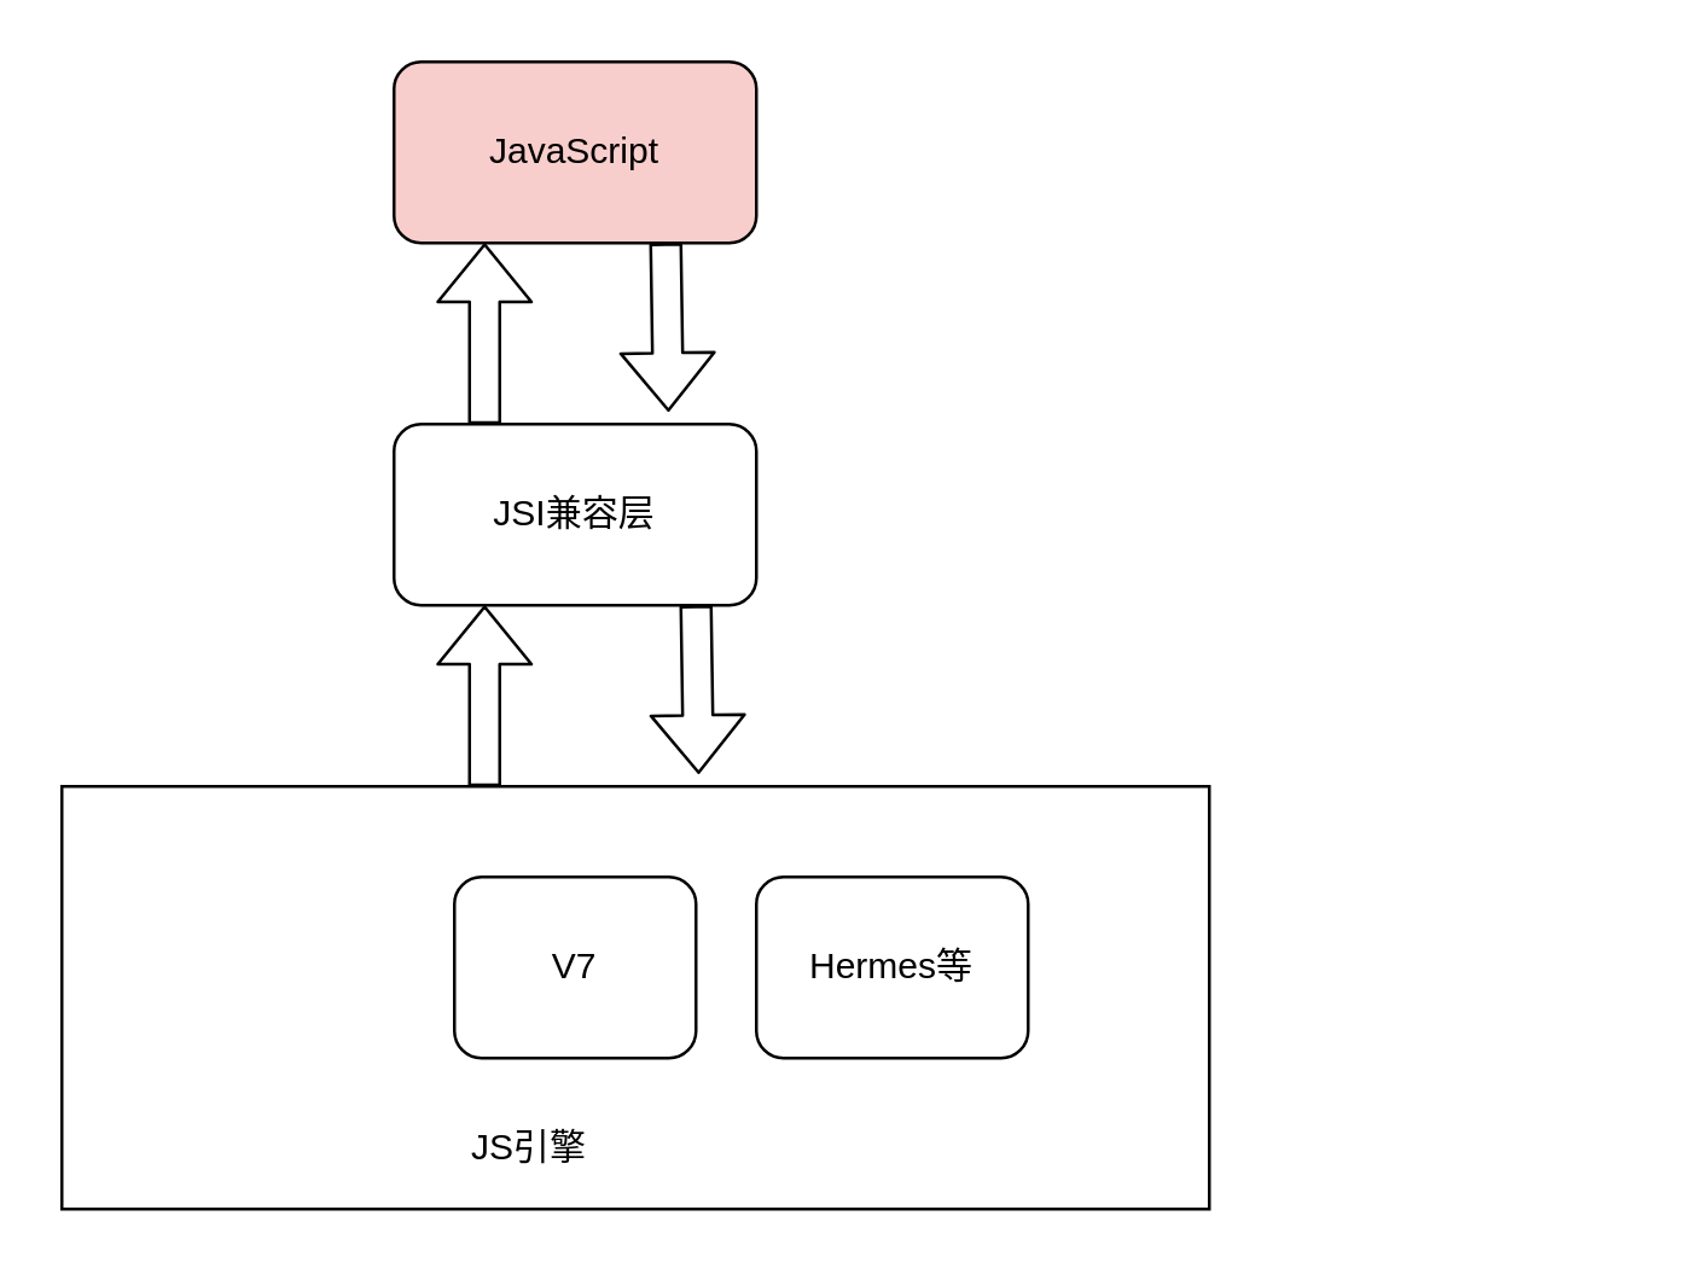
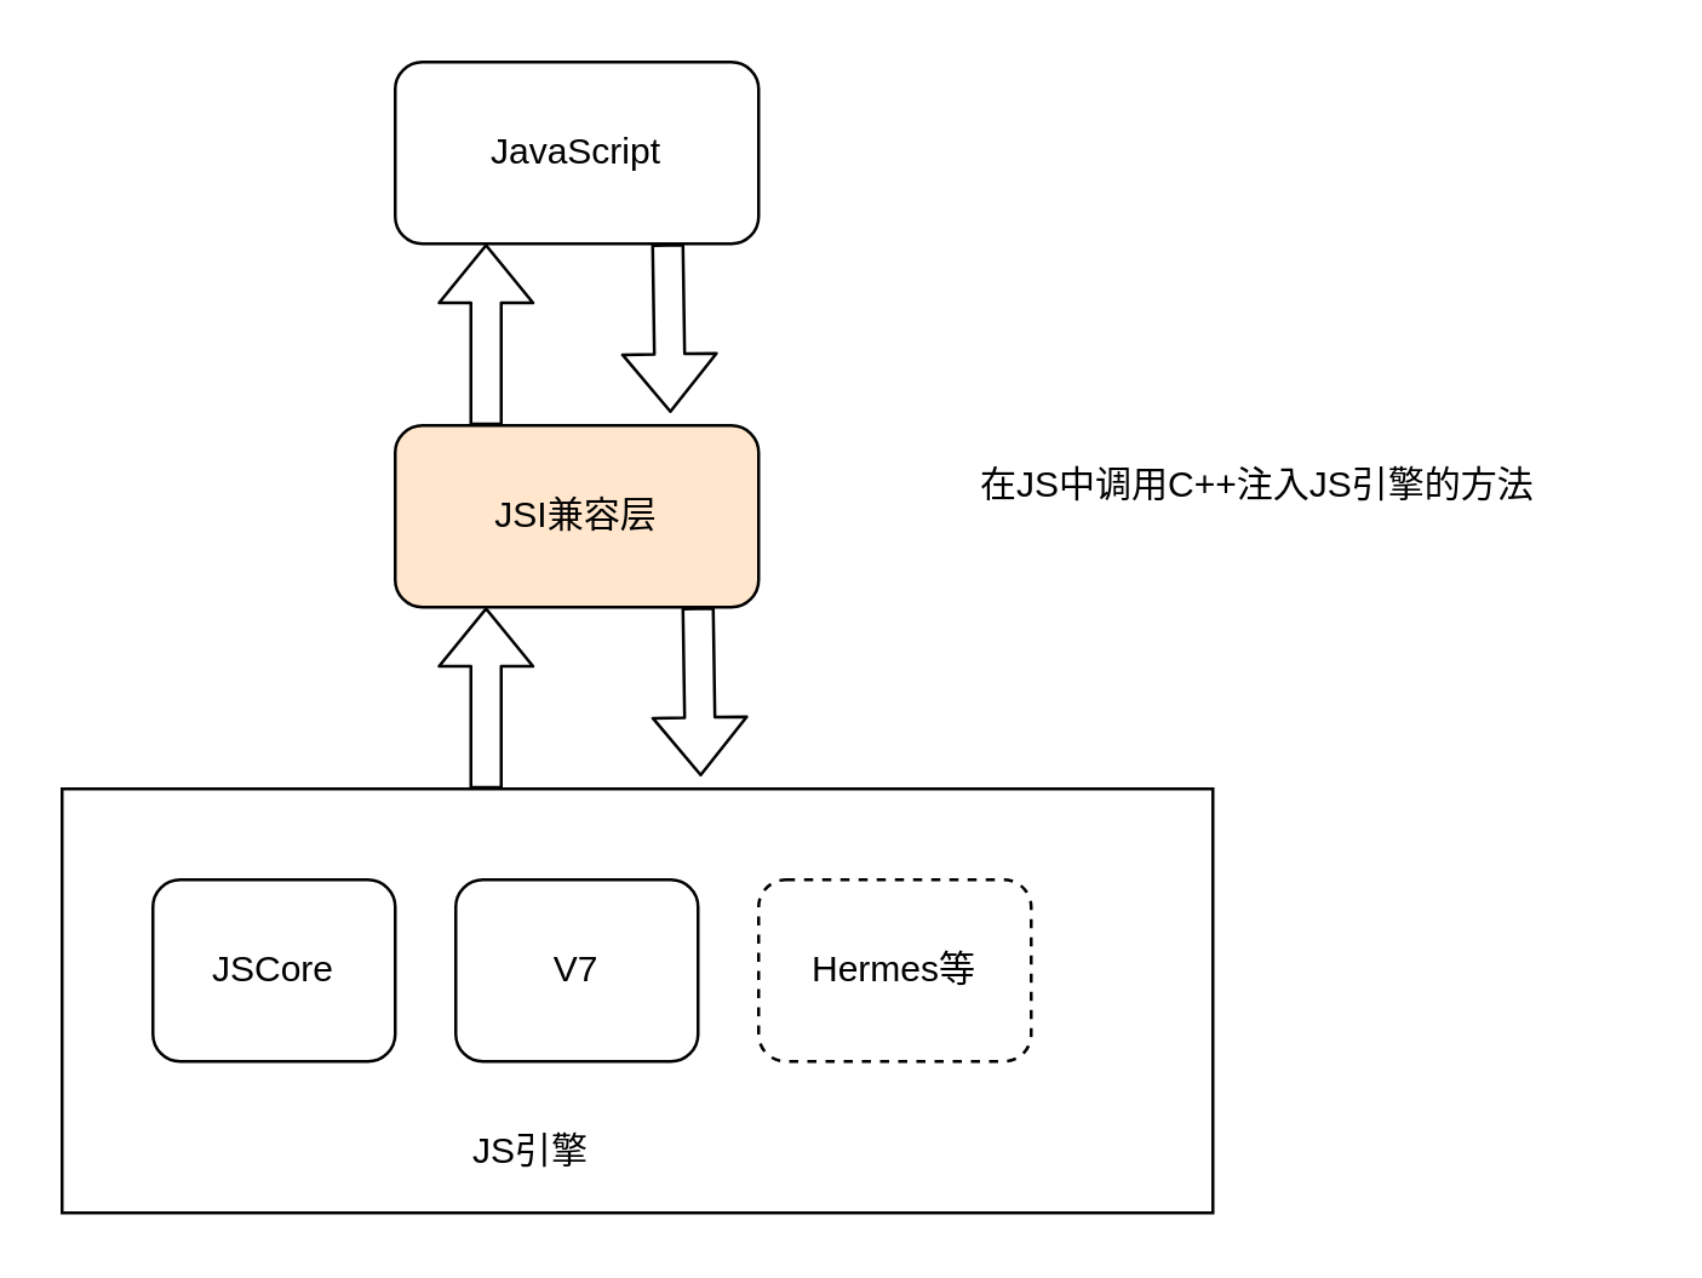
- <mxCell id="2" value="JavaScript" style="rounded=1;whiteSpace=wrap;html=1;fillColor=#f8cecc;" vertex="1" parent="1"><mxGeometry x="130" y="20" width="120" height="60" as="geometry" /></mxCell>
+ <mxCell id="2" value="JavaScript" style="rounded=1;whiteSpace=wrap;html=1;" vertex="1" parent="1"><mxGeometry x="130" y="20" width="120" height="60" as="geometry" /></mxCell>
+ <mxCell id="13" value="在JS中调用C++注入JS引擎的方法" style="text;html=1;strokeColor=none;fillColor=none;align=center;verticalAlign=middle;whiteSpace=wrap;rounded=0;" vertex="1" parent="1"><mxGeometry x="290" y="120" width="250" height="80" as="geometry" /></mxCell>
- <mxCell id="3" value="JSI兼容层" style="rounded=1;whiteSpace=wrap;html=1;" vertex="1" parent="1"><mxGeometry x="130" y="140" width="120" height="60" as="geometry" /></mxCell>
+ <mxCell id="3" value="JSI兼容层" style="rounded=1;whiteSpace=wrap;html=1;fillColor=#ffe6cc;" vertex="1" parent="1"><mxGeometry x="130" y="140" width="120" height="60" as="geometry" /></mxCell>
+ <mxCell id="5" value="JSCore" style="rounded=1;whiteSpace=wrap;html=1;" vertex="1" parent="1"><mxGeometry x="50" y="290" width="80" height="60" as="geometry" /></mxCell>
- <mxCell id="7" value="Hermes等" style="rounded=1;whiteSpace=wrap;html=1;" vertex="1" parent="1"><mxGeometry x="250" y="290" width="90" height="60" as="geometry" /></mxCell>
+ <mxCell id="7" value="Hermes等" style="rounded=1;whiteSpace=wrap;html=1;dashed=1;" vertex="1" parent="1"><mxGeometry x="250" y="290" width="90" height="60" as="geometry" /></mxCell>
